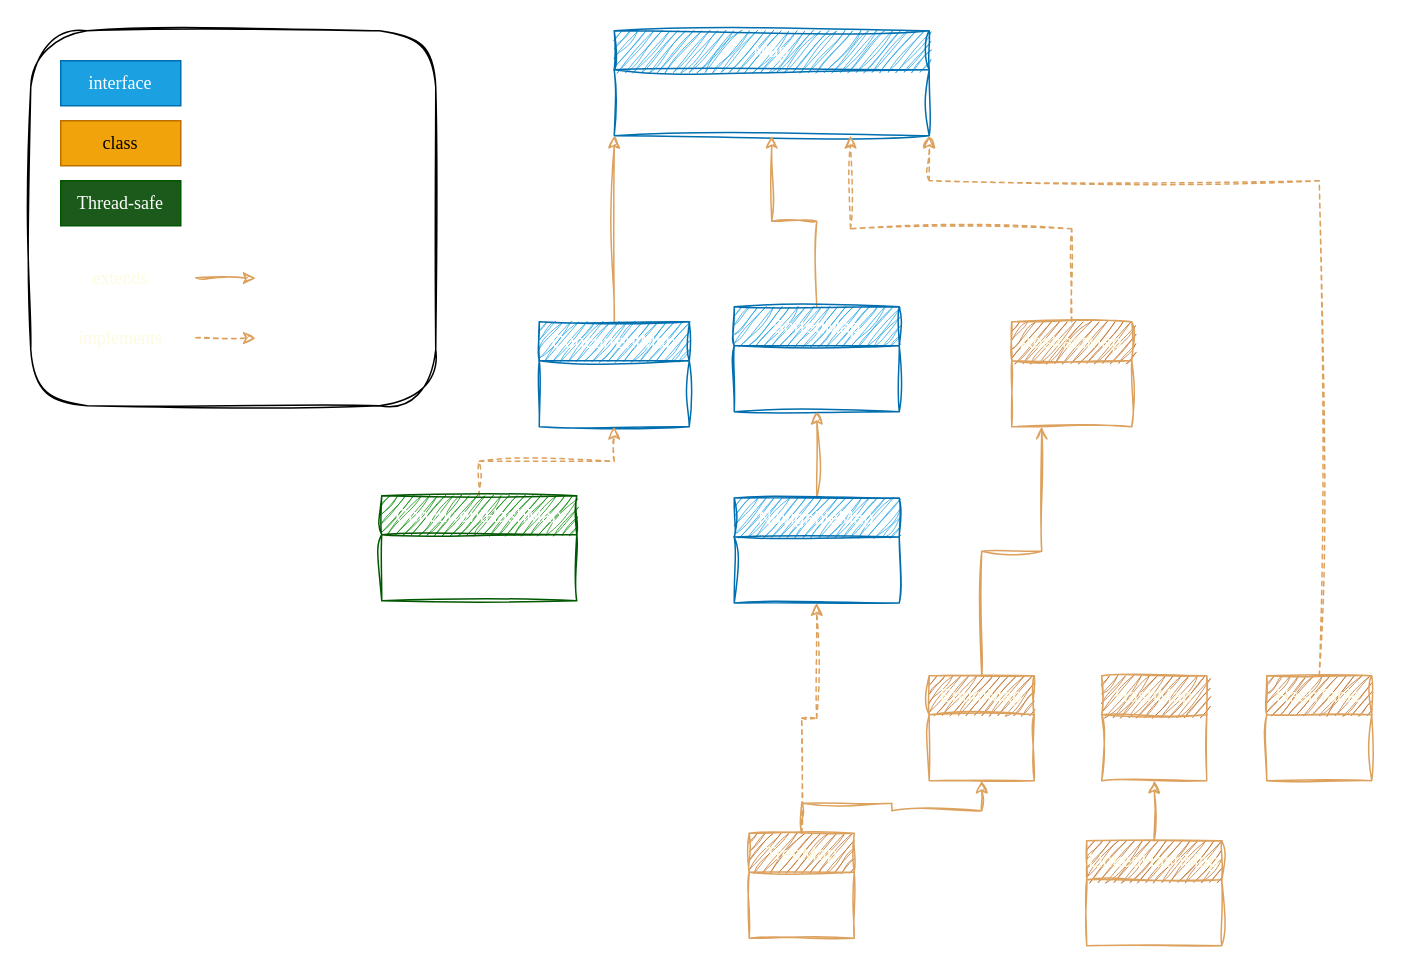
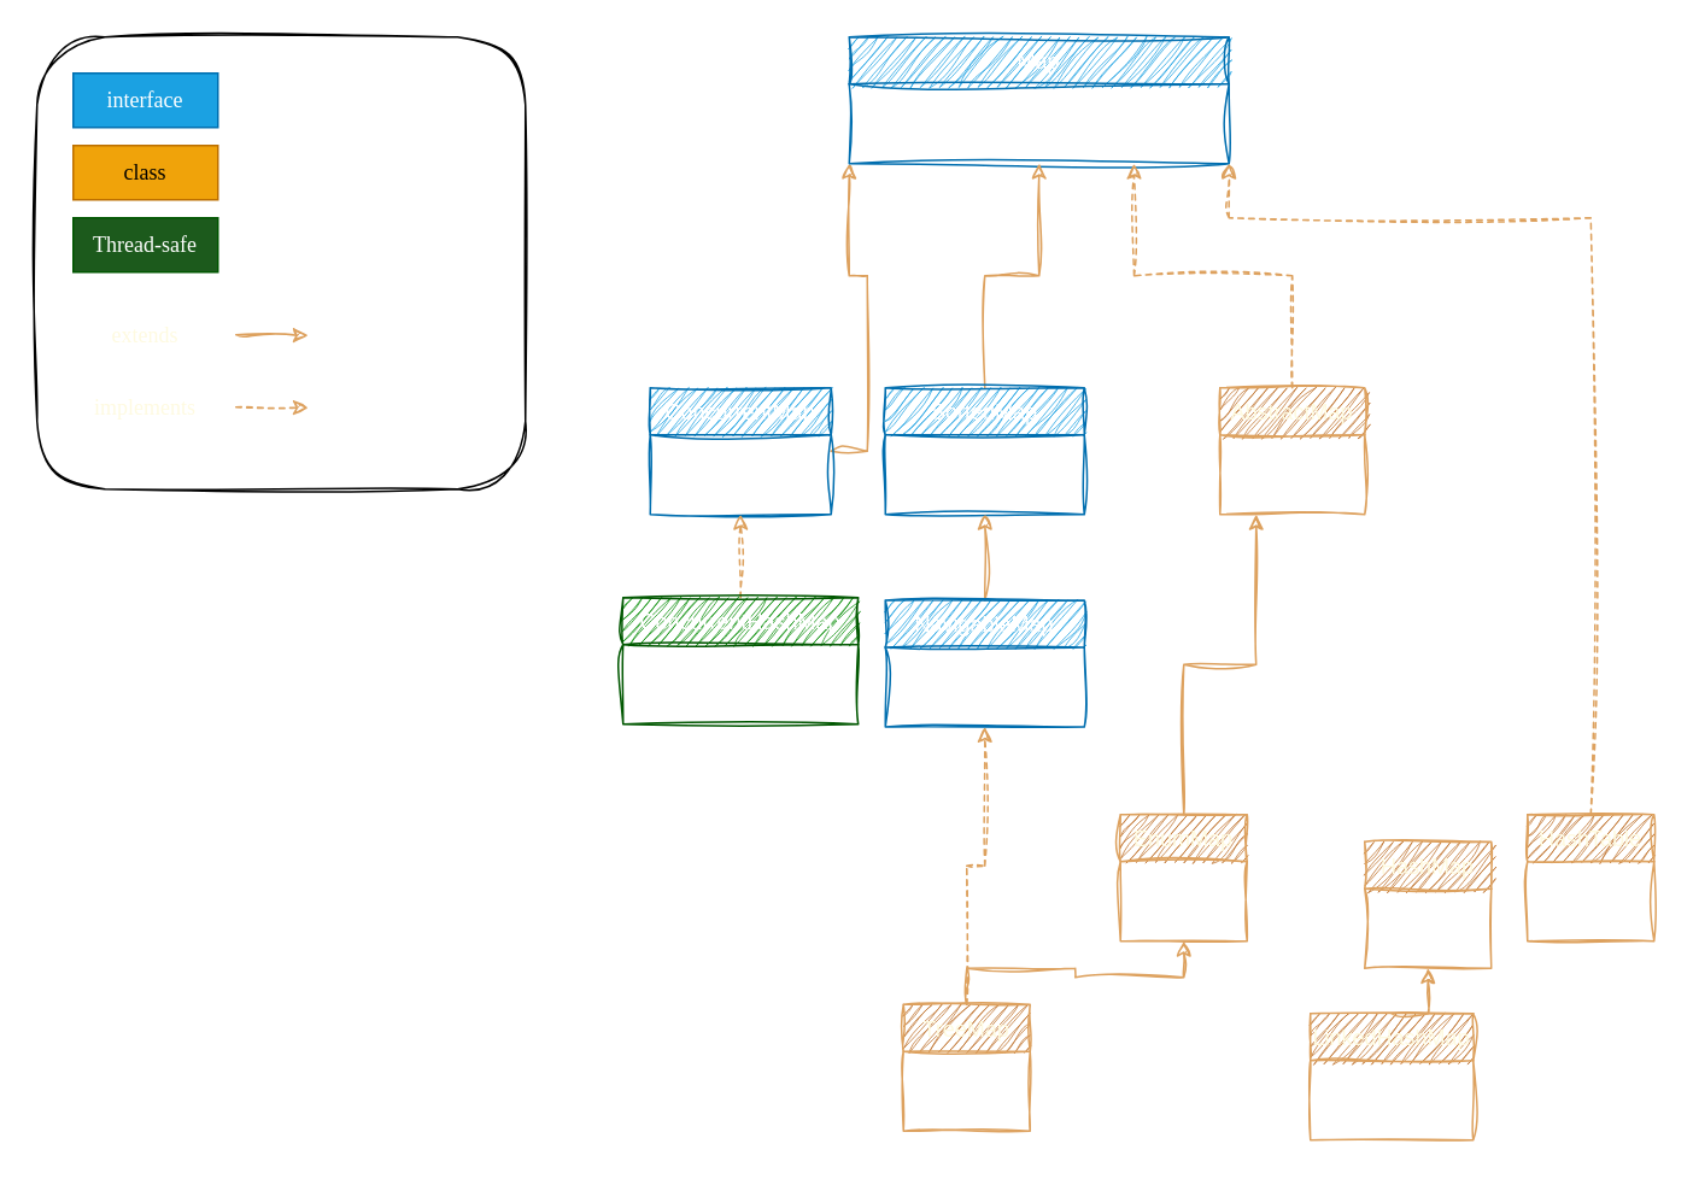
- <mxCell id="6" value="Map" style="swimlane;fontStyle=0;align=center;verticalAlign=top;childLayout=stackLayout;horizontal=1;startSize=26;horizontalStack=0;resizeParent=1;resizeLast=0;collapsible=1;marginBottom=0;rounded=0;shadow=0;strokeWidth=1;sketch=1;curveFitting=1;jiggle=2;labelBackgroundColor=none;fillColor=#1ba1e2;strokeColor=#006EAF;fontColor=#ffffff;" parent="1" vertex="1"><mxGeometry x="409" y="20" width="210" height="70" as="geometry"><mxRectangle x="340" y="380" width="170" height="26" as="alternateBounds" /></mxGeometry></mxCell>
+ <mxCell id="6" value="Map" style="swimlane;fontStyle=0;align=center;verticalAlign=top;childLayout=stackLayout;horizontal=1;startSize=26;horizontalStack=0;resizeParent=1;resizeLast=0;collapsible=1;marginBottom=0;rounded=0;shadow=0;strokeWidth=1;sketch=1;curveFitting=1;jiggle=2;labelBackgroundColor=none;fillColor=#1ba1e2;strokeColor=#006EAF;fontColor=#ffffff;" parent="1" vertex="1"><mxGeometry x="469" y="20" width="210" height="70" as="geometry"><mxRectangle x="340" y="380" width="170" height="26" as="alternateBounds" /></mxGeometry></mxCell>
- <mxCell id="8" value="SortedMap" style="swimlane;fontStyle=0;align=center;verticalAlign=top;childLayout=stackLayout;horizontal=1;startSize=26;horizontalStack=0;resizeParent=1;resizeLast=0;collapsible=1;marginBottom=0;rounded=0;shadow=0;strokeWidth=1;sketch=1;curveFitting=1;jiggle=2;labelBackgroundColor=none;fillColor=#1ba1e2;strokeColor=#006EAF;fontColor=#ffffff;" parent="1" vertex="1"><mxGeometry x="489" y="204" width="110" height="70" as="geometry"><mxRectangle x="340" y="380" width="170" height="26" as="alternateBounds" /></mxGeometry></mxCell>
+ <mxCell id="8" value="SortedMap" style="swimlane;fontStyle=0;align=center;verticalAlign=top;childLayout=stackLayout;horizontal=1;startSize=26;horizontalStack=0;resizeParent=1;resizeLast=0;collapsible=1;marginBottom=0;rounded=0;shadow=0;strokeWidth=1;sketch=1;curveFitting=1;jiggle=2;labelBackgroundColor=none;fillColor=#1ba1e2;strokeColor=#006EAF;fontColor=#ffffff;" parent="1" vertex="1"><mxGeometry x="489" y="214" width="110" height="70" as="geometry"><mxRectangle x="340" y="380" width="170" height="26" as="alternateBounds" /></mxGeometry></mxCell>
- <mxCell id="25" style="edgeStyle=orthogonalEdgeStyle;rounded=0;sketch=1;hachureGap=4;jiggle=2;curveFitting=1;orthogonalLoop=1;jettySize=auto;html=1;entryX=0.25;entryY=1;entryDx=0;entryDy=0;strokeColor=#DDA15E;fontFamily=Architects Daughter;fontSource=https%3A%2F%2Ffonts.googleapis.com%2Fcss%3Ffamily%3DArchitects%2BDaughter;fontColor=#FEFAE0;fillColor=#BC6C25;exitX=0.5;exitY=0;exitDx=0;exitDy=0;endArrow=open;" parent="1" source="23" target="21" edge="1"><mxGeometry relative="1" as="geometry"><mxPoint x="554" y="460" as="sourcePoint" /><mxPoint x="554" y="412" as="targetPoint" /></mxGeometry></mxCell>
+ <mxCell id="25" style="edgeStyle=orthogonalEdgeStyle;rounded=0;sketch=1;hachureGap=4;jiggle=2;curveFitting=1;orthogonalLoop=1;jettySize=auto;html=1;entryX=0.25;entryY=1;entryDx=0;entryDy=0;strokeColor=#DDA15E;fontFamily=Architects Daughter;fontSource=https%3A%2F%2Ffonts.googleapis.com%2Fcss%3Ffamily%3DArchitects%2BDaughter;fontColor=#FEFAE0;fillColor=#BC6C25;exitX=0.5;exitY=0;exitDx=0;exitDy=0;" parent="1" source="23" target="21" edge="1"><mxGeometry relative="1" as="geometry"><mxPoint x="554" y="460" as="sourcePoint" /><mxPoint x="554" y="412" as="targetPoint" /></mxGeometry></mxCell>
- <mxCell id="5" value="ConcurrentHashMap" style="swimlane;fontStyle=0;align=center;verticalAlign=top;childLayout=stackLayout;horizontal=1;startSize=26;horizontalStack=0;resizeParent=1;resizeLast=0;collapsible=1;marginBottom=0;rounded=0;shadow=0;strokeWidth=1;sketch=1;curveFitting=1;jiggle=2;labelBackgroundColor=none;fillColor=#008a00;strokeColor=#005700;fontColor=#ffffff;" parent="1" vertex="1"><mxGeometry x="254" y="330" width="130" height="70" as="geometry"><mxRectangle x="340" y="380" width="170" height="26" as="alternateBounds" /></mxGeometry></mxCell>
+ <mxCell id="5" value="ConcurrentHashMap" style="swimlane;fontStyle=0;align=center;verticalAlign=top;childLayout=stackLayout;horizontal=1;startSize=26;horizontalStack=0;resizeParent=1;resizeLast=0;collapsible=1;marginBottom=0;rounded=0;shadow=0;strokeWidth=1;sketch=1;curveFitting=1;jiggle=2;labelBackgroundColor=none;fillColor=#008a00;strokeColor=#005700;fontColor=#ffffff;" parent="1" vertex="1"><mxGeometry x="344" y="330" width="130" height="70" as="geometry"><mxRectangle x="340" y="380" width="170" height="26" as="alternateBounds" /></mxGeometry></mxCell>
- <mxCell id="24" value="HashMap" style="swimlane;fontStyle=0;align=center;verticalAlign=top;childLayout=stackLayout;horizontal=1;startSize=26;horizontalStack=0;resizeParent=1;resizeLast=0;collapsible=1;marginBottom=0;rounded=0;shadow=0;strokeWidth=1;sketch=1;curveFitting=1;jiggle=2;labelBackgroundColor=none;fillColor=#BC6C25;strokeColor=#DDA15E;fontColor=#FEFAE0;" parent="1" vertex="1"><mxGeometry x="734" y="450" width="70" height="70" as="geometry"><mxRectangle x="130" y="380" width="160" height="26" as="alternateBounds" /></mxGeometry></mxCell>
+ <mxCell id="24" value="HashMap" style="swimlane;fontStyle=0;align=center;verticalAlign=top;childLayout=stackLayout;horizontal=1;startSize=26;horizontalStack=0;resizeParent=1;resizeLast=0;collapsible=1;marginBottom=0;rounded=0;shadow=0;strokeWidth=1;sketch=1;curveFitting=1;jiggle=2;labelBackgroundColor=none;fillColor=#BC6C25;strokeColor=#DDA15E;fontColor=#FEFAE0;" parent="1" vertex="1"><mxGeometry x="754" y="465" width="70" height="70" as="geometry"><mxRectangle x="130" y="380" width="160" height="26" as="alternateBounds" /></mxGeometry></mxCell>
